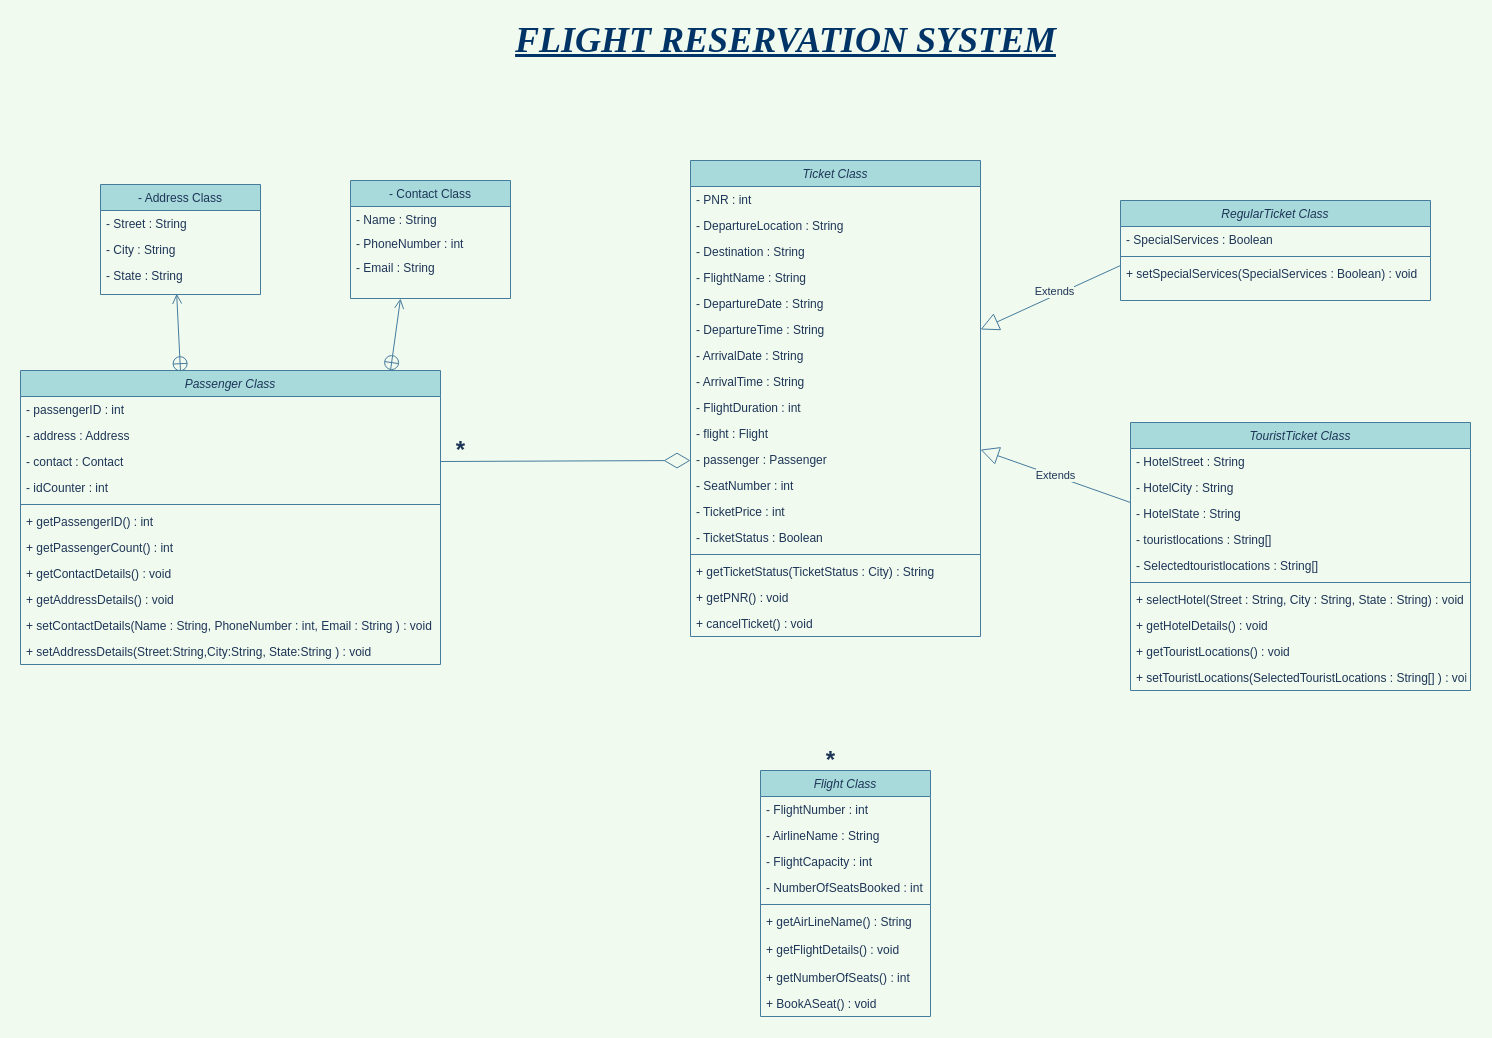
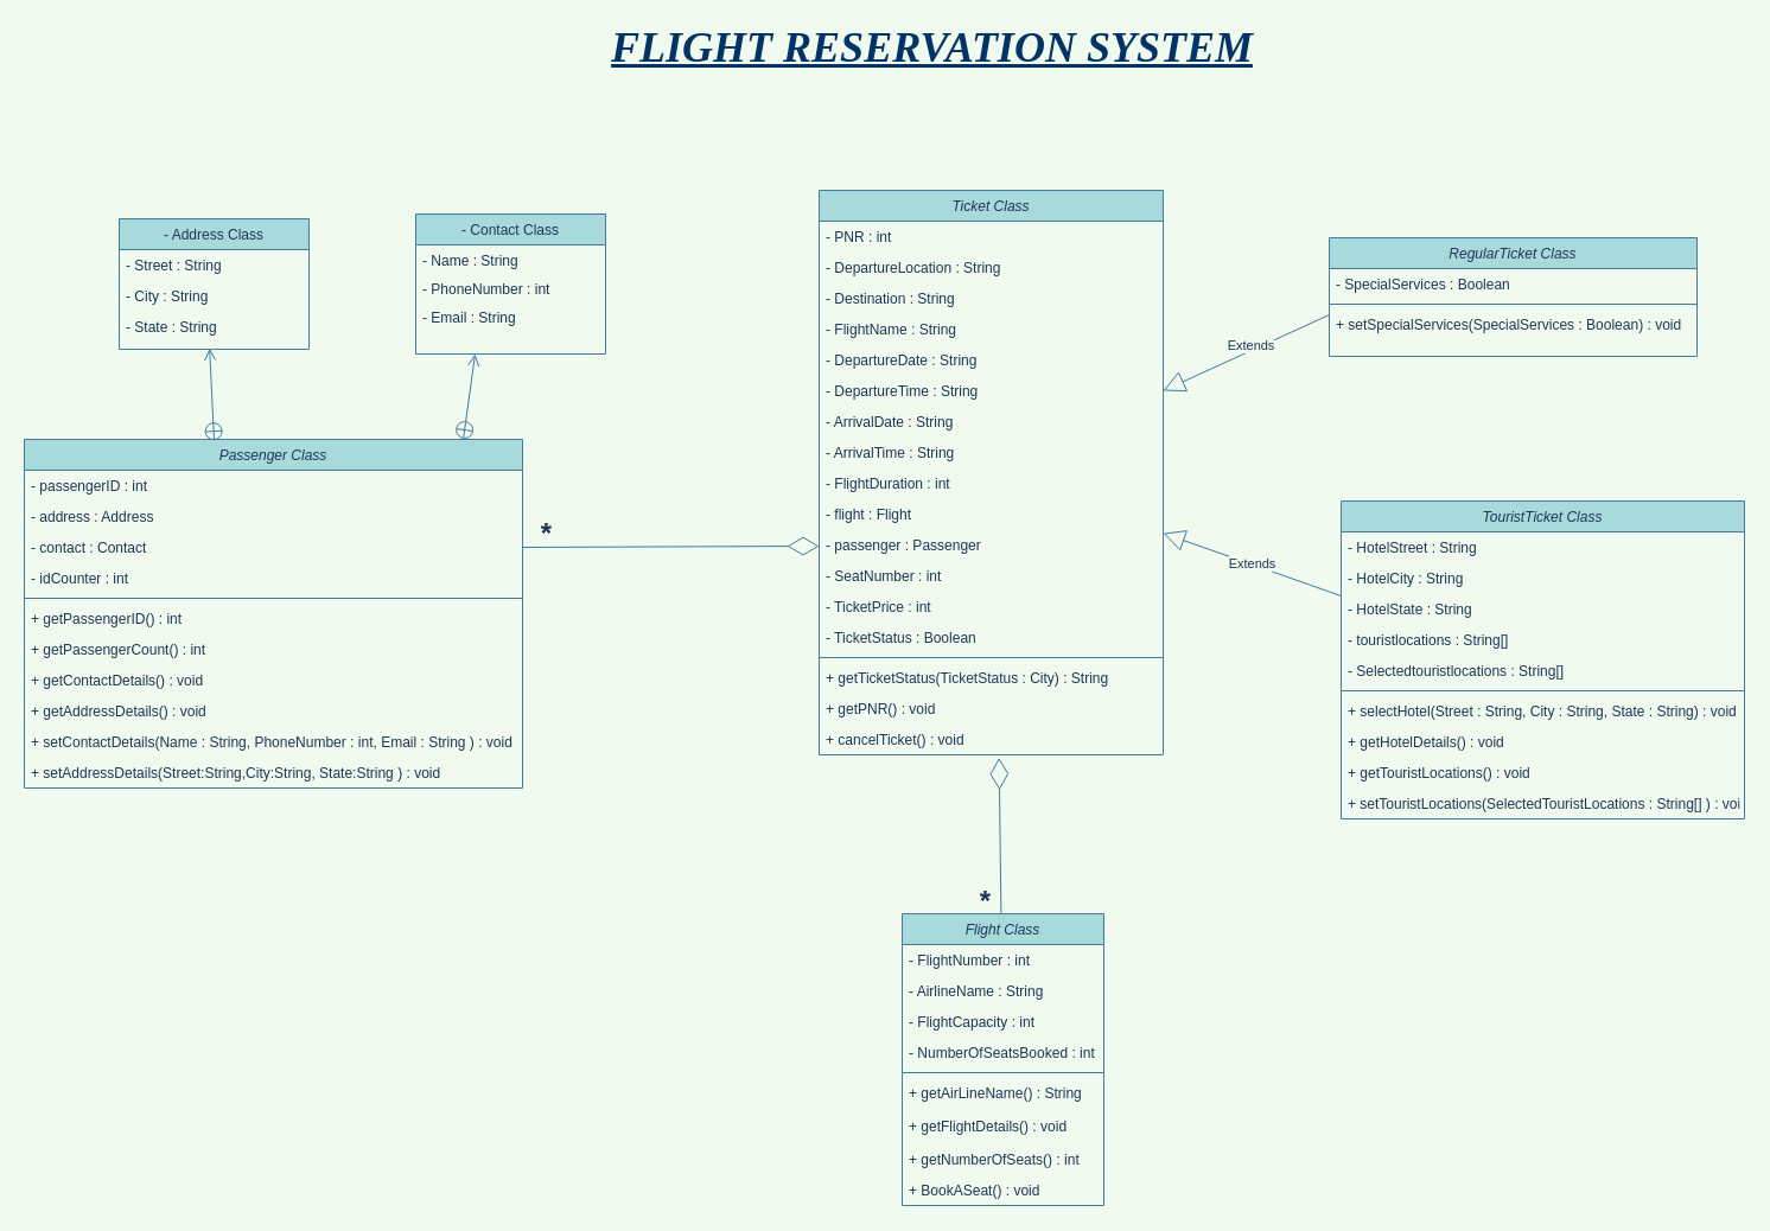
+ <mxCell id="69" value="" style="endArrow=diamondThin;endFill=0;endSize=24;html=1;rounded=0;fontSize=36;entryX=0.523;entryY=1.1;entryDx=0;entryDy=0;entryPerimeter=0;labelBackgroundColor=#F1FAEE;strokeColor=#457B9D;fontColor=#1D3557;" edge="1" parent="1" source="22" target="65"><mxGeometry width="160" relative="1" as="geometry"><mxPoint x="842" y="760" as="sourcePoint" /><mxPoint x="830" y="690" as="targetPoint" /></mxGeometry></mxCell>
